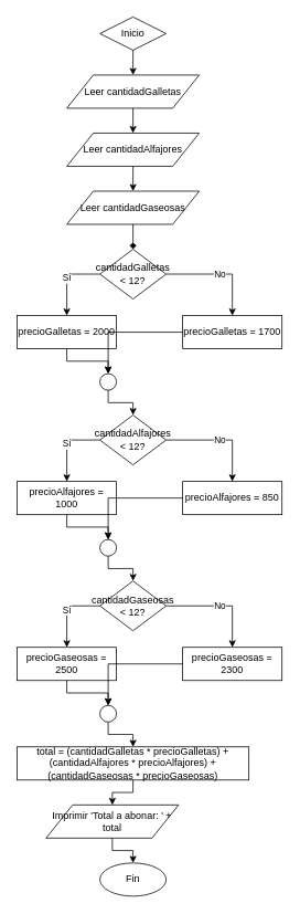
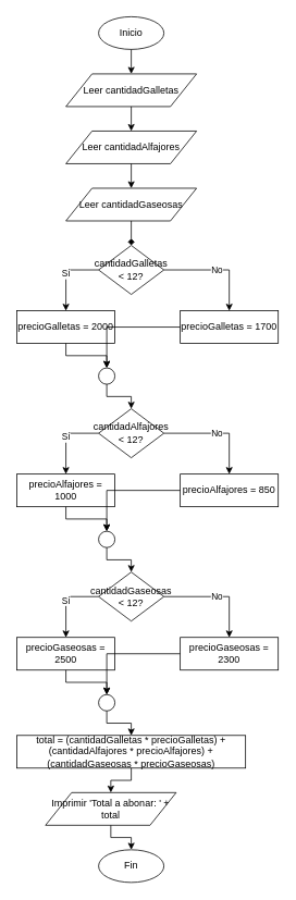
- <mxCell id="2" value="Inicio" style="rhombus;whiteSpace=wrap;html=1;" vertex="1" parent="1"><mxGeometry x="120" y="20" width="80" height="40" as="geometry" /></mxCell>
+ <mxCell id="2" value="Inicio" style="ellipse;whiteSpace=wrap;html=1;" vertex="1" parent="1"><mxGeometry x="120" y="20" width="80" height="40" as="geometry" /></mxCell>
